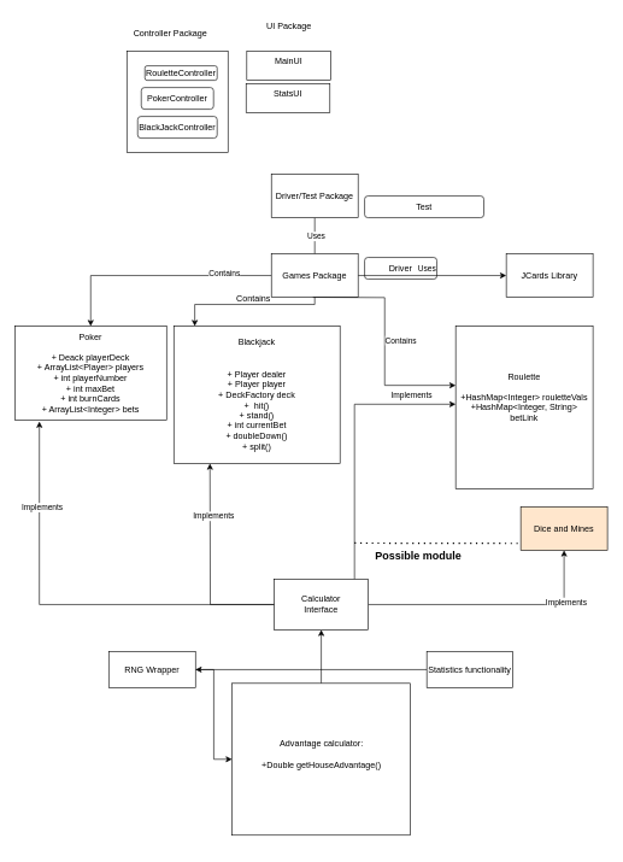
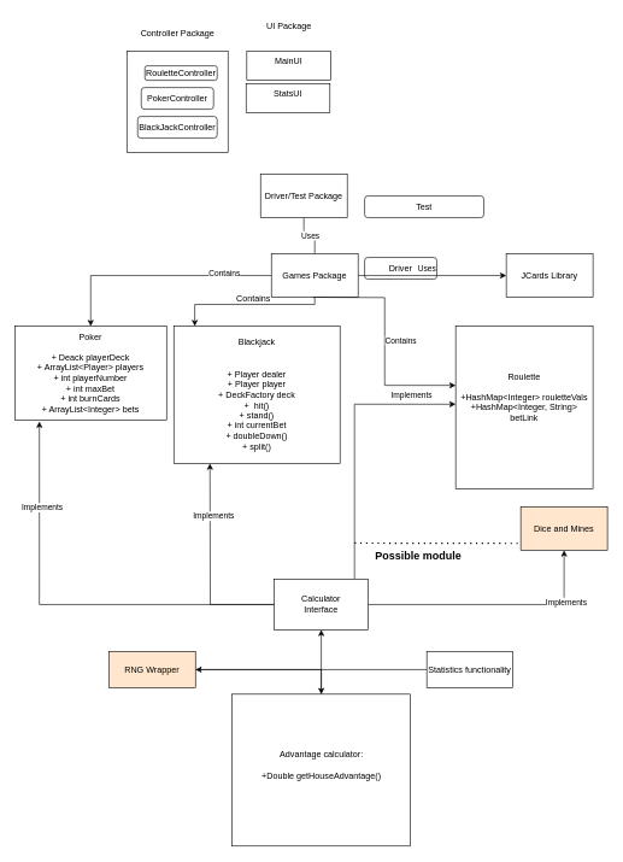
- <mxCell id="28" value="Controller Package" style="text;html=1;align=center;verticalAlign=middle;resizable=0;points=[];autosize=1;strokeColor=none;fillColor=none;" parent="1" vertex="1"><mxGeometry x="170" y="30" width="130" height="30" as="geometry" /></mxCell>
+ <mxCell id="28" value="Controller Package" style="text;html=1;align=center;verticalAlign=middle;resizable=0;points=[];autosize=1;strokeColor=none;fillColor=none;" parent="1" vertex="1"><mxGeometry x="180" y="30" width="130" height="30" as="geometry" /></mxCell>
- <mxCell id="33" value="Driver/Test Package" style="rounded=0;whiteSpace=wrap;html=1;" parent="1" vertex="1"><mxGeometry x="375" y="240" width="120" height="60" as="geometry" /></mxCell>
+ <mxCell id="33" value="Driver/Test Package" style="rounded=0;whiteSpace=wrap;html=1;" parent="1" vertex="1"><mxGeometry x="360" y="240" width="120" height="60" as="geometry" /></mxCell>
- <mxCell id="10" value="RNG Wrapper" style="rounded=0;whiteSpace=wrap;html=1;" parent="1" vertex="1"><mxGeometry x="150" y="900" width="120" height="50" as="geometry" /></mxCell>
+ <mxCell id="10" value="RNG Wrapper" style="rounded=0;whiteSpace=wrap;html=1;fillColor=#ffe6cc;" parent="1" vertex="1"><mxGeometry x="150" y="900" width="120" height="50" as="geometry" /></mxCell>
- <mxCell id="21" value="Advantage calculator:&lt;br&gt;&lt;div&gt;&lt;br&gt;&lt;/div&gt;&lt;div&gt;+Double getHouseAdvantage()&lt;/div&gt;&lt;div&gt;&lt;br&gt;&lt;/div&gt;" style="rounded=0;whiteSpace=wrap;html=1;" parent="1" vertex="1"><mxGeometry x="320.5" y="944" width="247" height="210" as="geometry" /></mxCell>
+ <mxCell id="21" value="Advantage calculator:&lt;br&gt;&lt;div&gt;&lt;br&gt;&lt;/div&gt;&lt;div&gt;+Double getHouseAdvantage()&lt;/div&gt;&lt;div&gt;&lt;br&gt;&lt;/div&gt;" style="rounded=0;whiteSpace=wrap;html=1;" parent="1" vertex="1"><mxGeometry x="320.5" y="959" width="247" height="210" as="geometry" /></mxCell>
